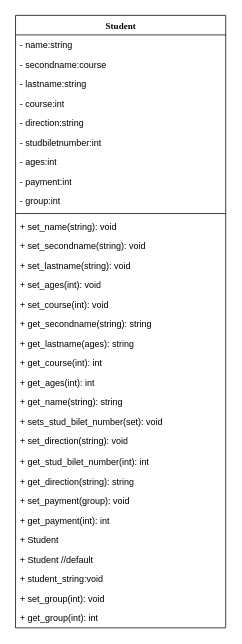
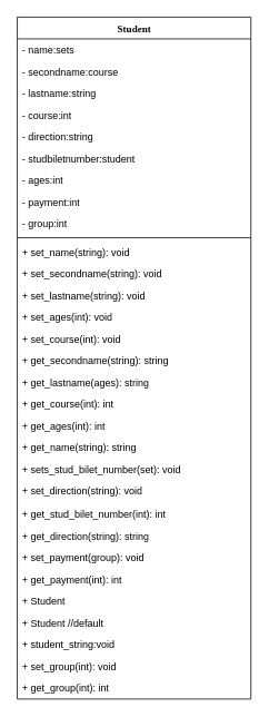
- <mxCell id="3" value="- name:string" style="text;html=1;strokeColor=none;fillColor=none;align=left;verticalAlign=top;spacingLeft=4;spacingRight=4;whiteSpace=wrap;overflow=hidden;rotatable=0;points=[[0,0.5],[1,0.5]];portConstraint=eastwest;" parent="2" vertex="1"><mxGeometry y="26" width="280" height="26" as="geometry" /></mxCell>
+ <mxCell id="3" value="- name:sets" style="text;html=1;strokeColor=none;fillColor=none;align=left;verticalAlign=top;spacingLeft=4;spacingRight=4;whiteSpace=wrap;overflow=hidden;rotatable=0;points=[[0,0.5],[1,0.5]];portConstraint=eastwest;" parent="2" vertex="1"><mxGeometry y="26" width="280" height="26" as="geometry" /></mxCell>
- <mxCell id="8" value="- studbiletnumber:int" style="text;html=1;strokeColor=none;fillColor=none;align=left;verticalAlign=top;spacingLeft=4;spacingRight=4;whiteSpace=wrap;overflow=hidden;rotatable=0;points=[[0,0.5],[1,0.5]];portConstraint=eastwest;" parent="2" vertex="1"><mxGeometry y="156" width="280" height="26" as="geometry" /></mxCell>
+ <mxCell id="8" value="- studbiletnumber:student" style="text;html=1;strokeColor=none;fillColor=none;align=left;verticalAlign=top;spacingLeft=4;spacingRight=4;whiteSpace=wrap;overflow=hidden;rotatable=0;points=[[0,0.5],[1,0.5]];portConstraint=eastwest;" parent="2" vertex="1"><mxGeometry y="156" width="280" height="26" as="geometry" /></mxCell>
